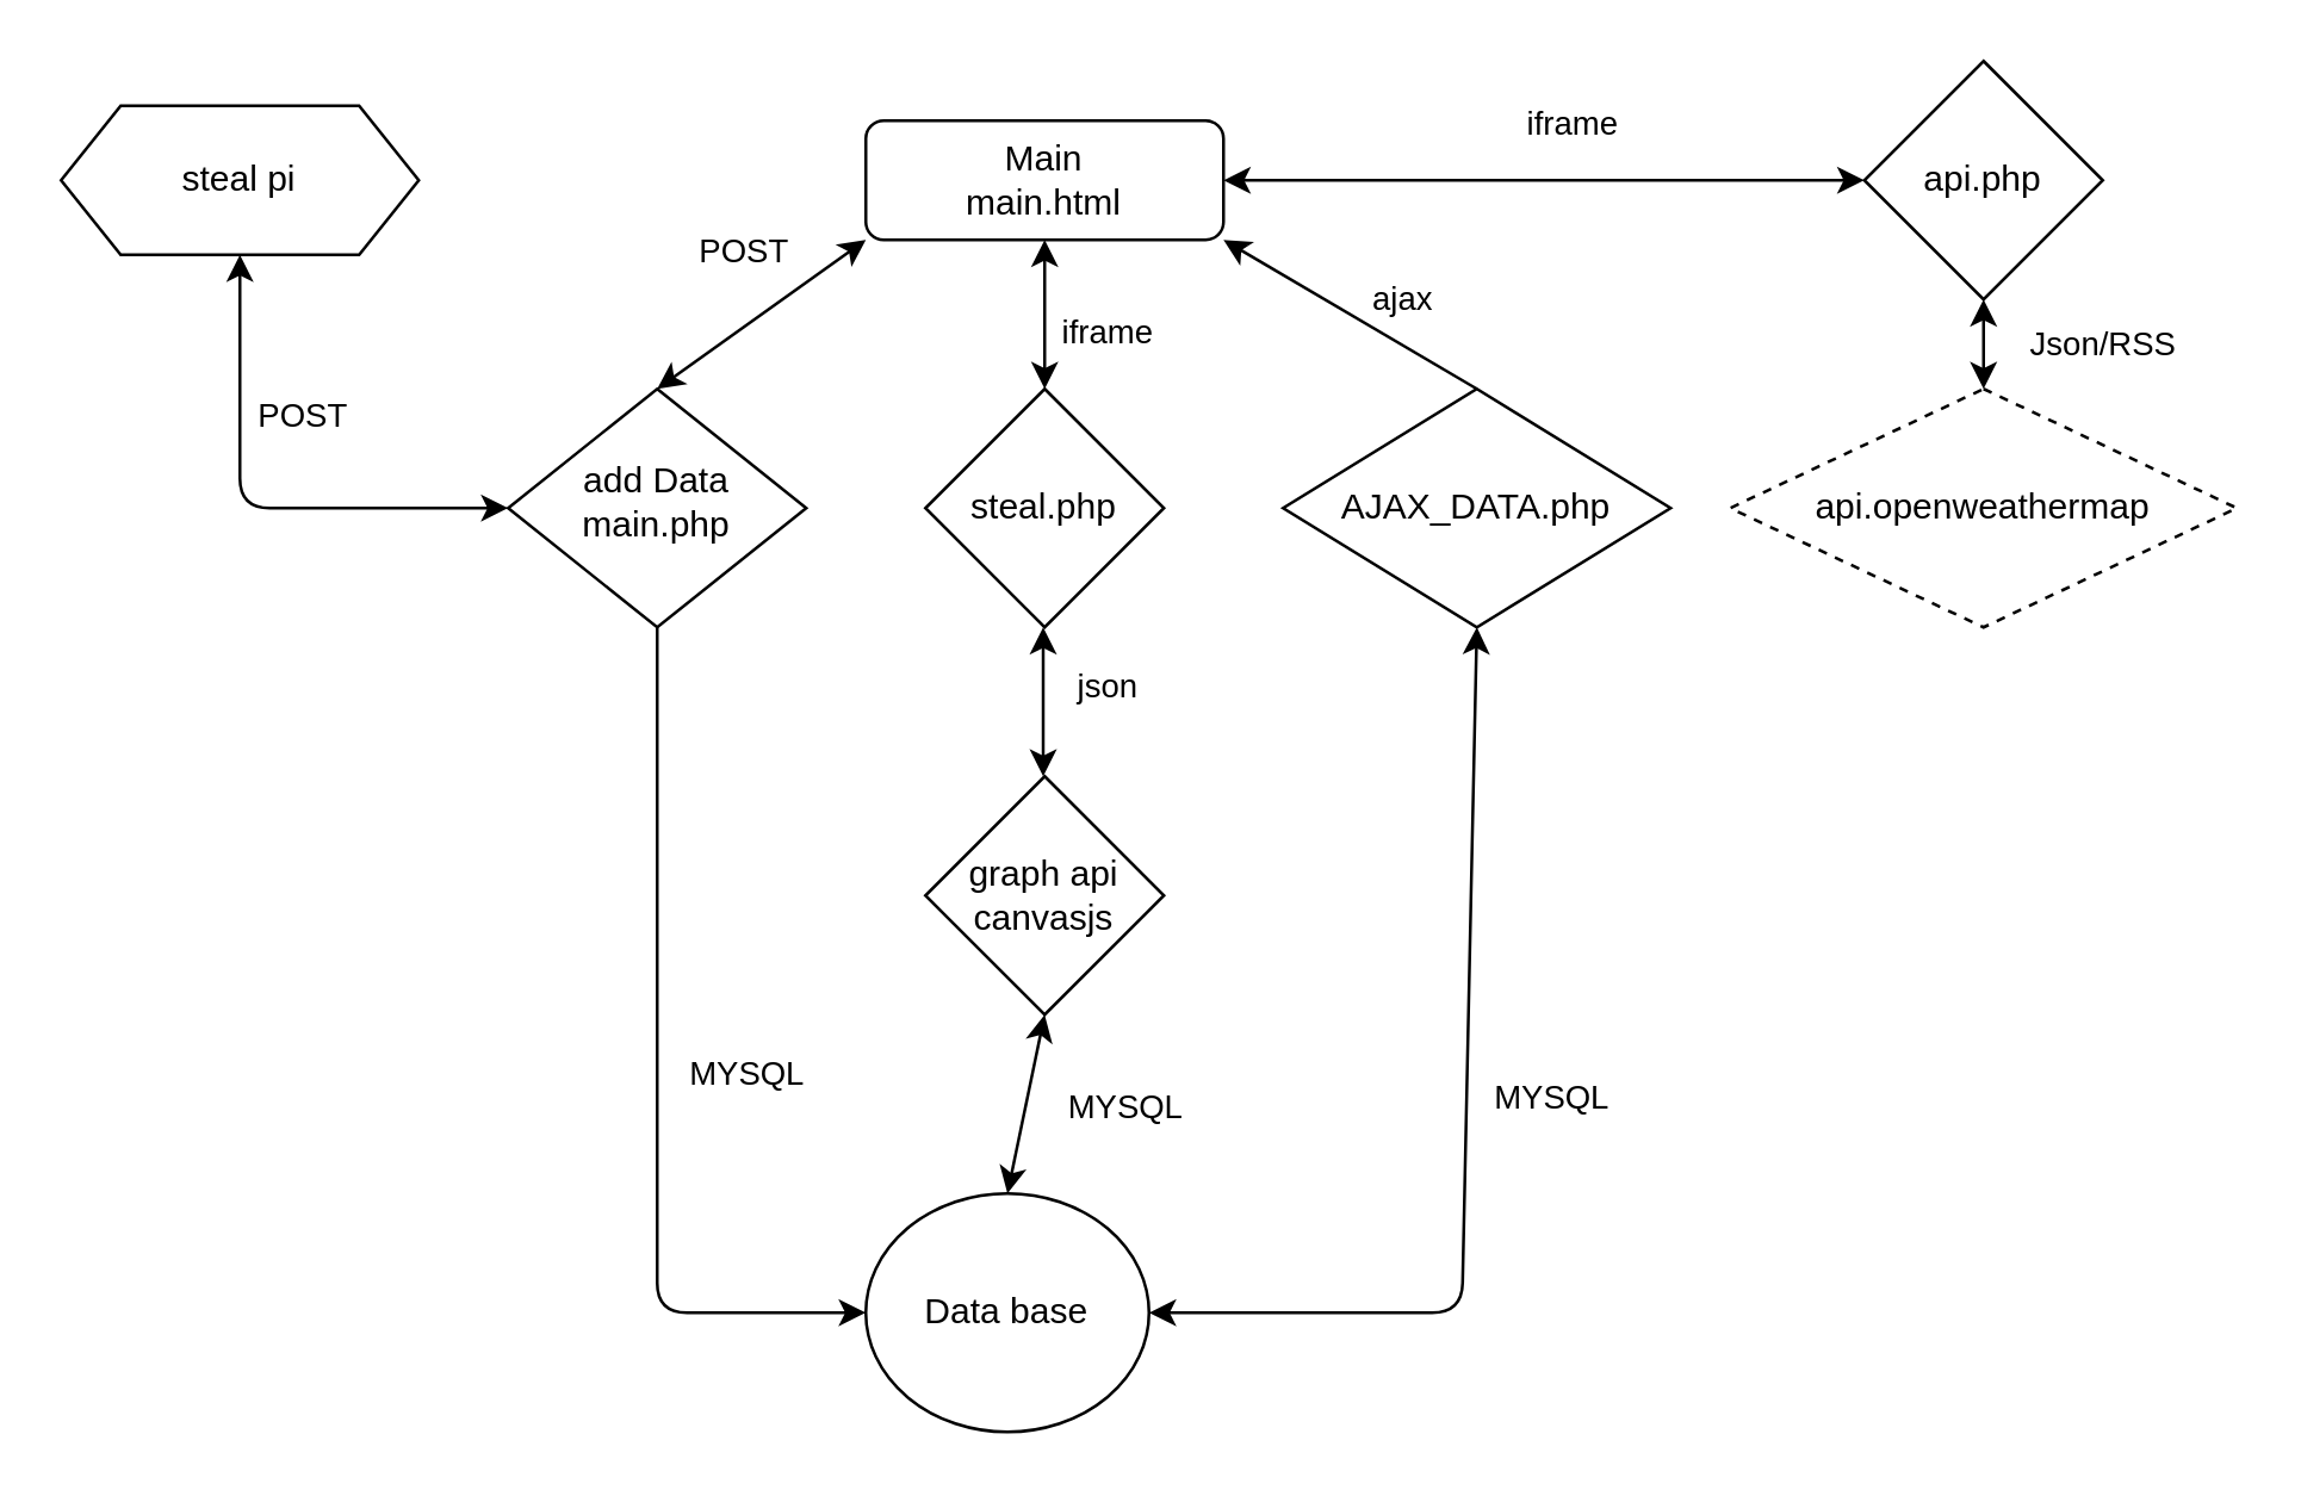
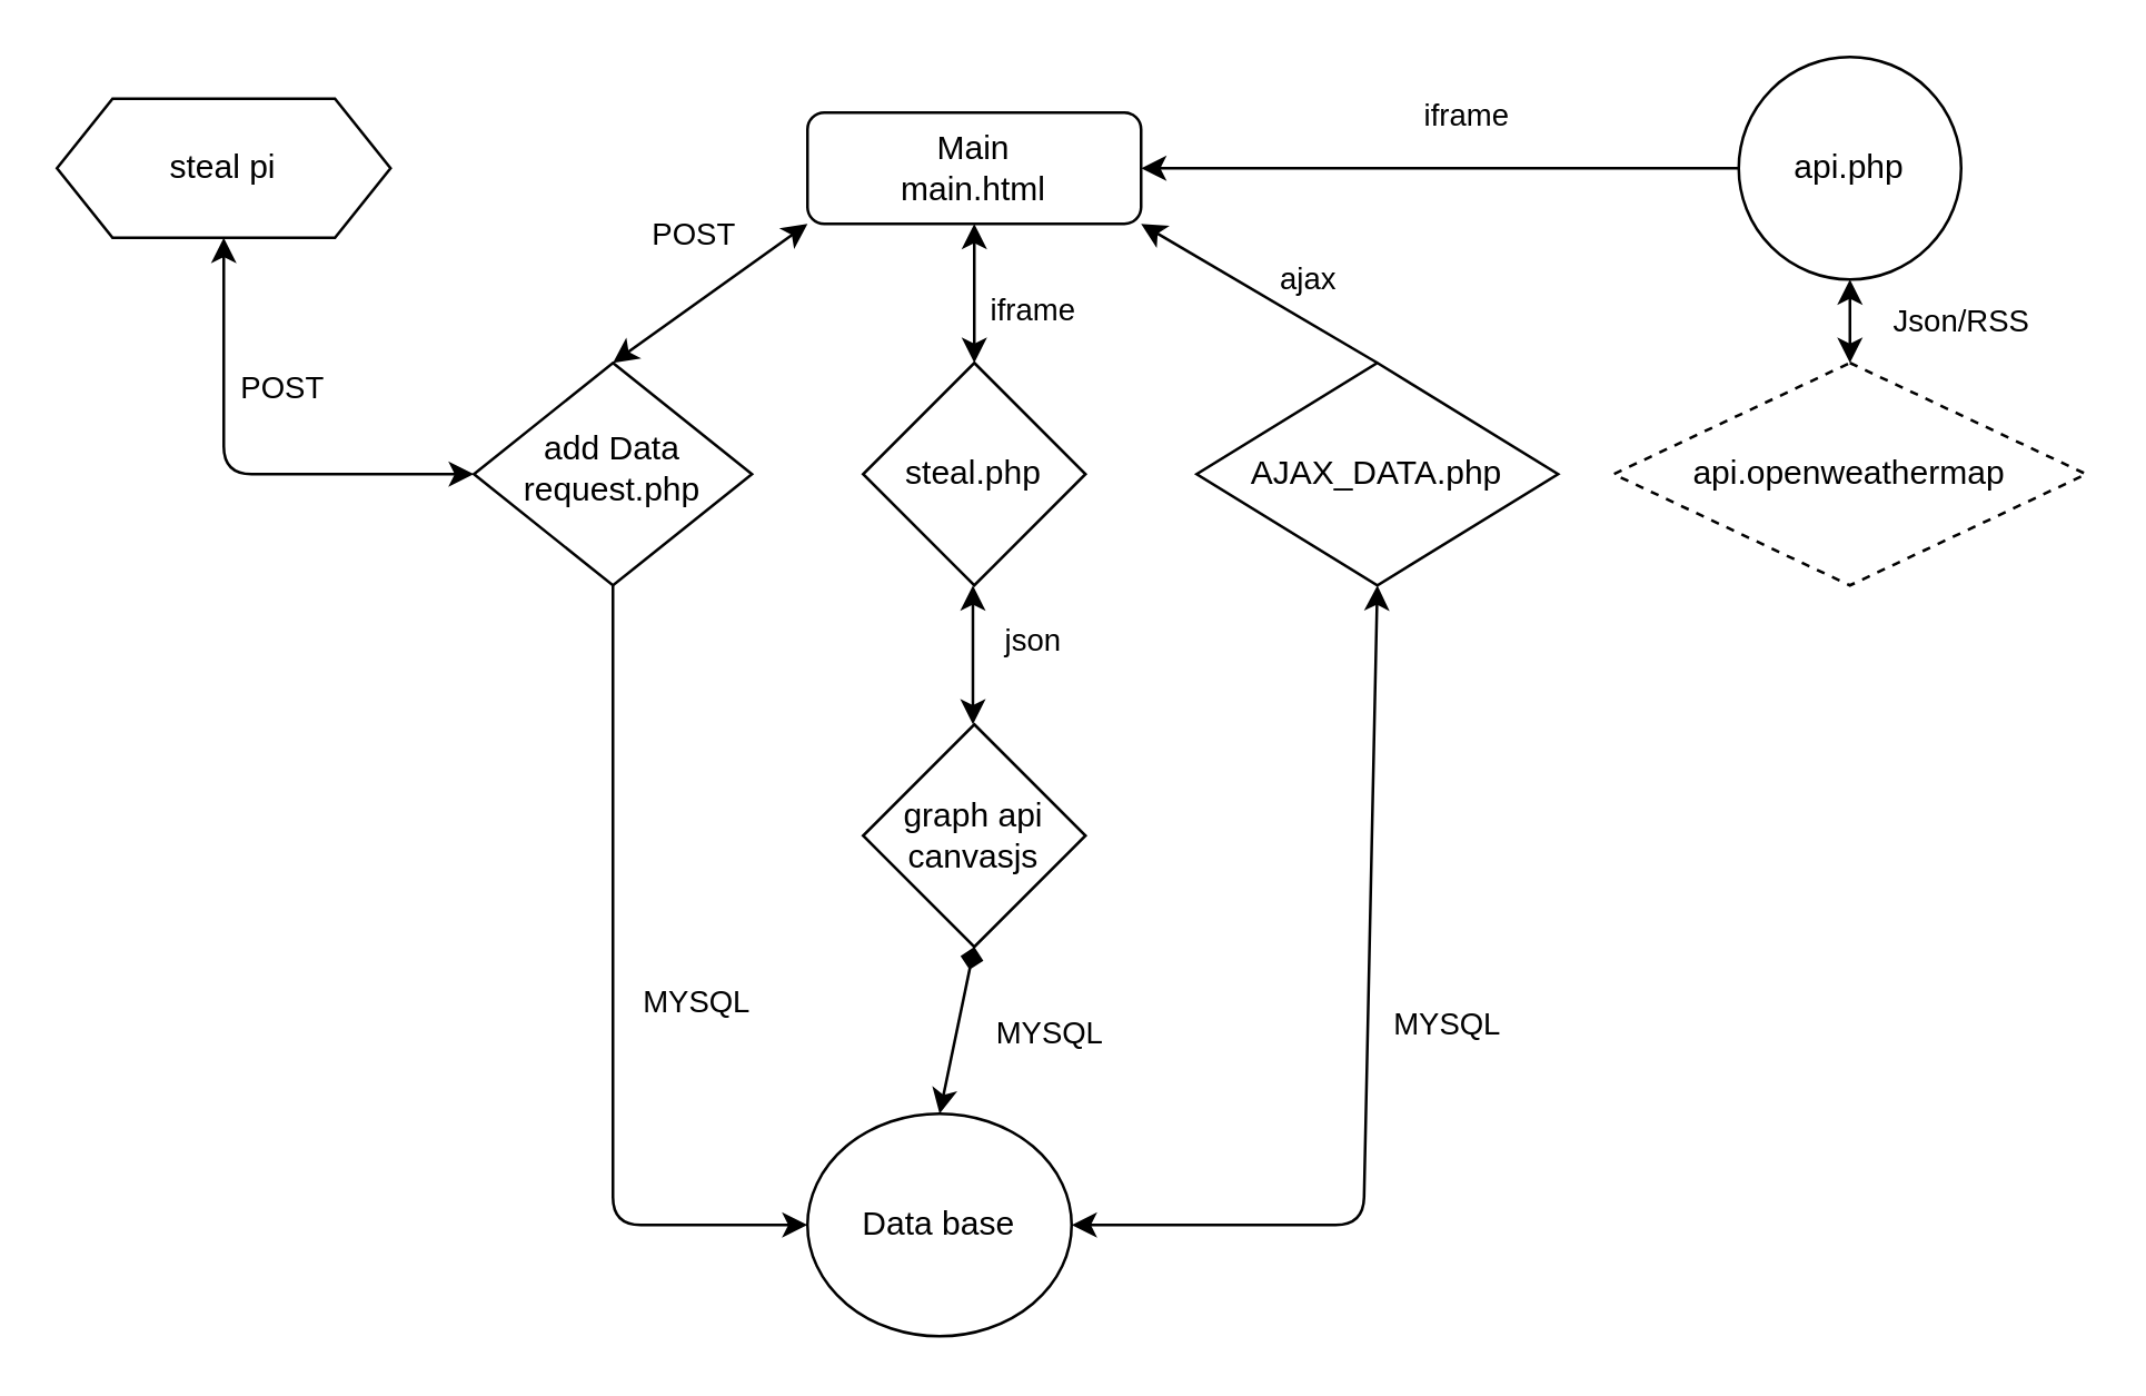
- <mxCell id="17" value="" style="endArrow=classic;startArrow=classic;html=1;exitX=1;exitY=0.5;exitDx=0;exitDy=0;" edge="1" parent="1" source="2" target="16"><mxGeometry width="50" height="50" relative="1" as="geometry"><mxPoint x="510" y="90" as="sourcePoint" /><mxPoint x="560" y="40" as="targetPoint" /></mxGeometry></mxCell>
+ <mxCell id="17" value="" style="endArrow=none;startArrow=classic;html=1;exitX=1;exitY=0.5;exitDx=0;exitDy=0;" edge="1" parent="1" source="2" target="16"><mxGeometry width="50" height="50" relative="1" as="geometry"><mxPoint x="510" y="90" as="sourcePoint" /><mxPoint x="560" y="40" as="targetPoint" /></mxGeometry></mxCell>
- <mxCell id="16" value="api.php" style="rhombus;whiteSpace=wrap;html=1;" vertex="1" parent="1"><mxGeometry x="625" y="20" width="80" height="80" as="geometry" /></mxCell>
+ <mxCell id="16" value="api.php" style="ellipse;whiteSpace=wrap;html=1;" vertex="1" parent="1"><mxGeometry x="625" y="20" width="80" height="80" as="geometry" /></mxCell>
- <mxCell id="3" value="add Data&lt;br&gt;main.php" style="rhombus;whiteSpace=wrap;html=1;shadow=0;fontFamily=Helvetica;fontSize=12;align=center;strokeWidth=1;spacing=6;spacingTop=-4;" parent="1" vertex="1"><mxGeometry x="170" y="130" width="100" height="80" as="geometry" /></mxCell>
+ <mxCell id="3" value="add Data&lt;br&gt;request.php" style="rhombus;whiteSpace=wrap;html=1;shadow=0;fontFamily=Helvetica;fontSize=12;align=center;strokeWidth=1;spacing=6;spacingTop=-4;" parent="1" vertex="1"><mxGeometry x="170" y="130" width="100" height="80" as="geometry" /></mxCell>
- <mxCell id="20" value="" style="endArrow=classic;startArrow=classic;html=1;exitX=0.5;exitY=0;exitDx=0;exitDy=0;entryX=0.5;entryY=1;entryDx=0;entryDy=0;" edge="1" parent="1" source="19" target="6"><mxGeometry width="50" height="50" relative="1" as="geometry"><mxPoint x="330" y="400" as="sourcePoint" /><mxPoint x="380" y="350" as="targetPoint" /></mxGeometry></mxCell>
+ <mxCell id="20" value="" style="endArrow=diamond;startArrow=classic;html=1;exitX=0.5;exitY=0;exitDx=0;exitDy=0;entryX=0.5;entryY=1;entryDx=0;entryDy=0;" edge="1" parent="1" source="19" target="6"><mxGeometry width="50" height="50" relative="1" as="geometry"><mxPoint x="330" y="400" as="sourcePoint" /><mxPoint x="380" y="350" as="targetPoint" /></mxGeometry></mxCell>
